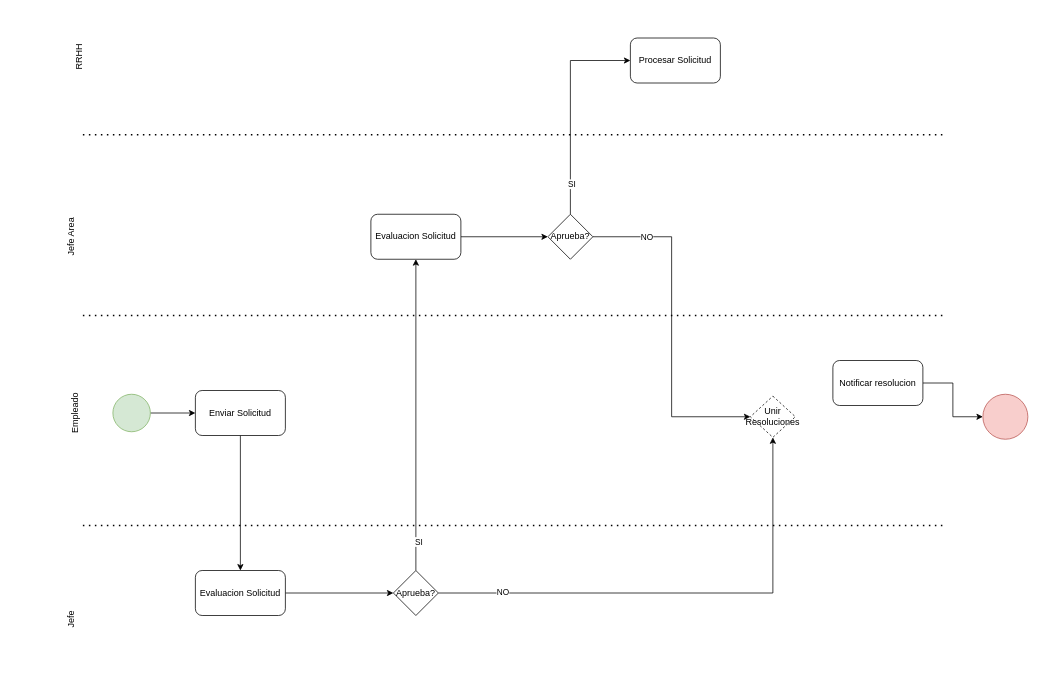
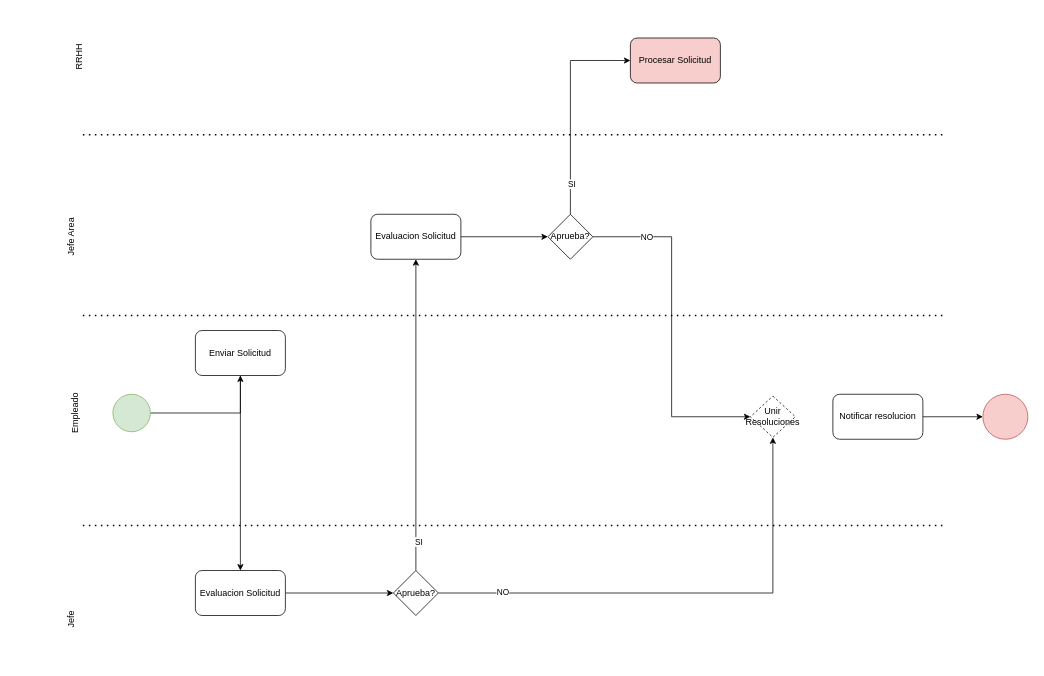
- <mxCell id="26" value="Procesar Solicitud" style="rounded=1;whiteSpace=wrap;html=1;" vertex="1" parent="1"><mxGeometry x="840" y="20" width="120" height="60" as="geometry" /></mxCell>
+ <mxCell id="26" value="Procesar Solicitud" style="rounded=1;whiteSpace=wrap;html=1;fillColor=#f8cecc;" vertex="1" parent="1"><mxGeometry x="840" y="20" width="120" height="60" as="geometry" /></mxCell>
- <mxCell id="29" value="Notificar resolucion" style="rounded=1;whiteSpace=wrap;html=1;" vertex="1" parent="1"><mxGeometry x="1110" y="450" width="120" height="60" as="geometry" /></mxCell>
+ <mxCell id="29" value="Notificar resolucion" style="rounded=1;whiteSpace=wrap;html=1;" vertex="1" parent="1"><mxGeometry x="1110" y="495" width="120" height="60" as="geometry" /></mxCell>
- <mxCell id="6" value="Enviar Solicitud" style="rounded=1;whiteSpace=wrap;html=1;" vertex="1" parent="1"><mxGeometry x="260" y="490" width="120" height="60" as="geometry" /></mxCell>
+ <mxCell id="6" value="Enviar Solicitud" style="rounded=1;whiteSpace=wrap;html=1;" vertex="1" parent="1"><mxGeometry x="260" y="410" width="120" height="60" as="geometry" /></mxCell>
